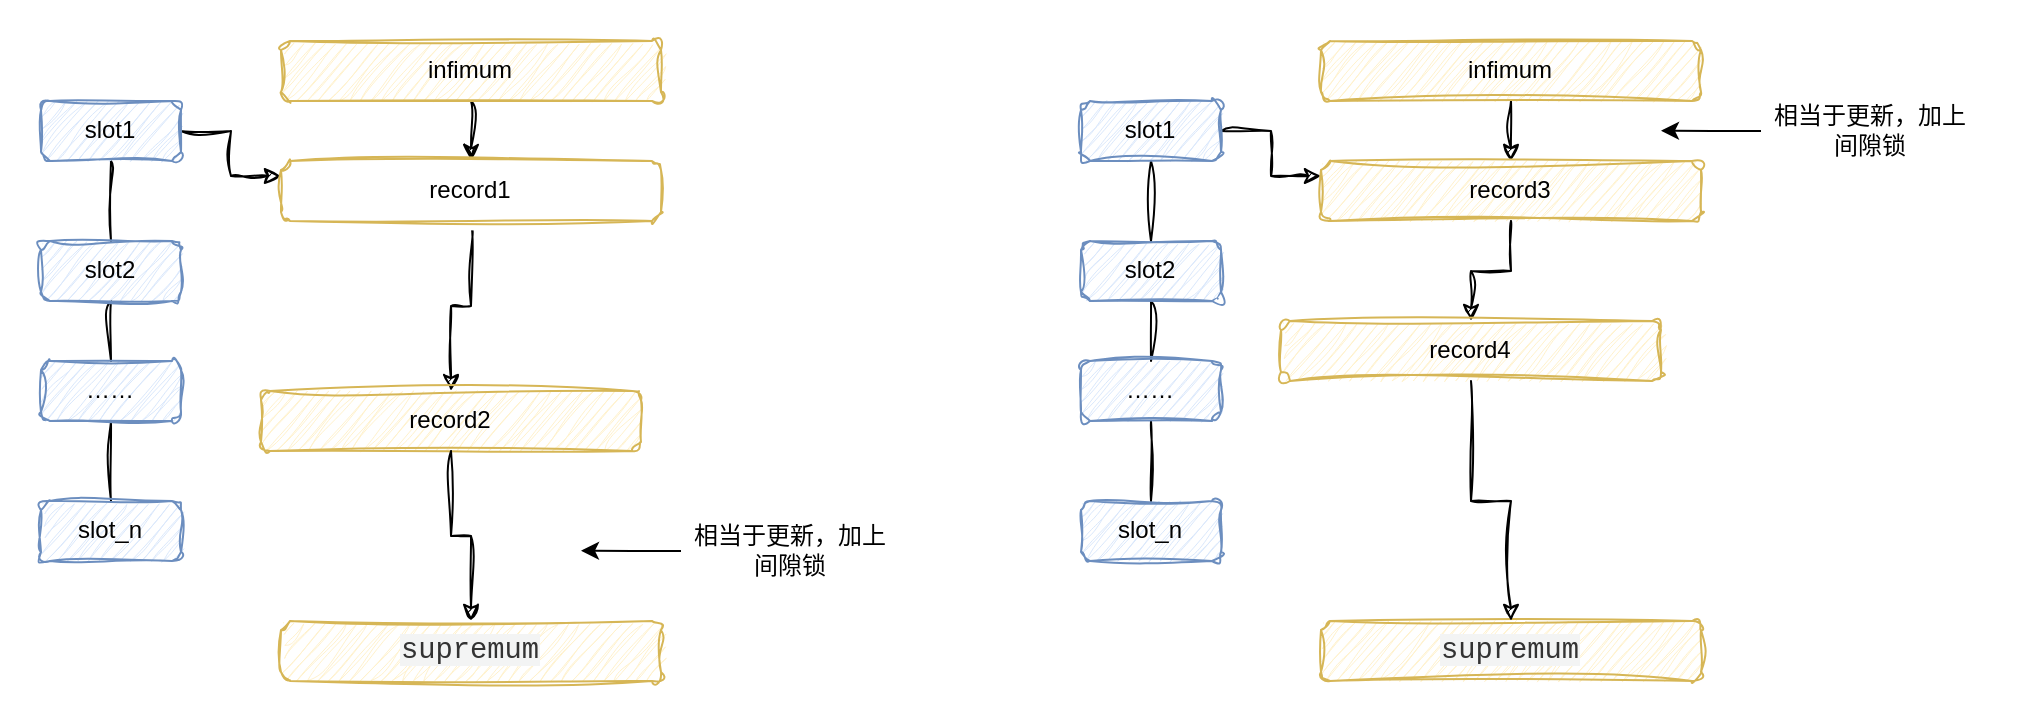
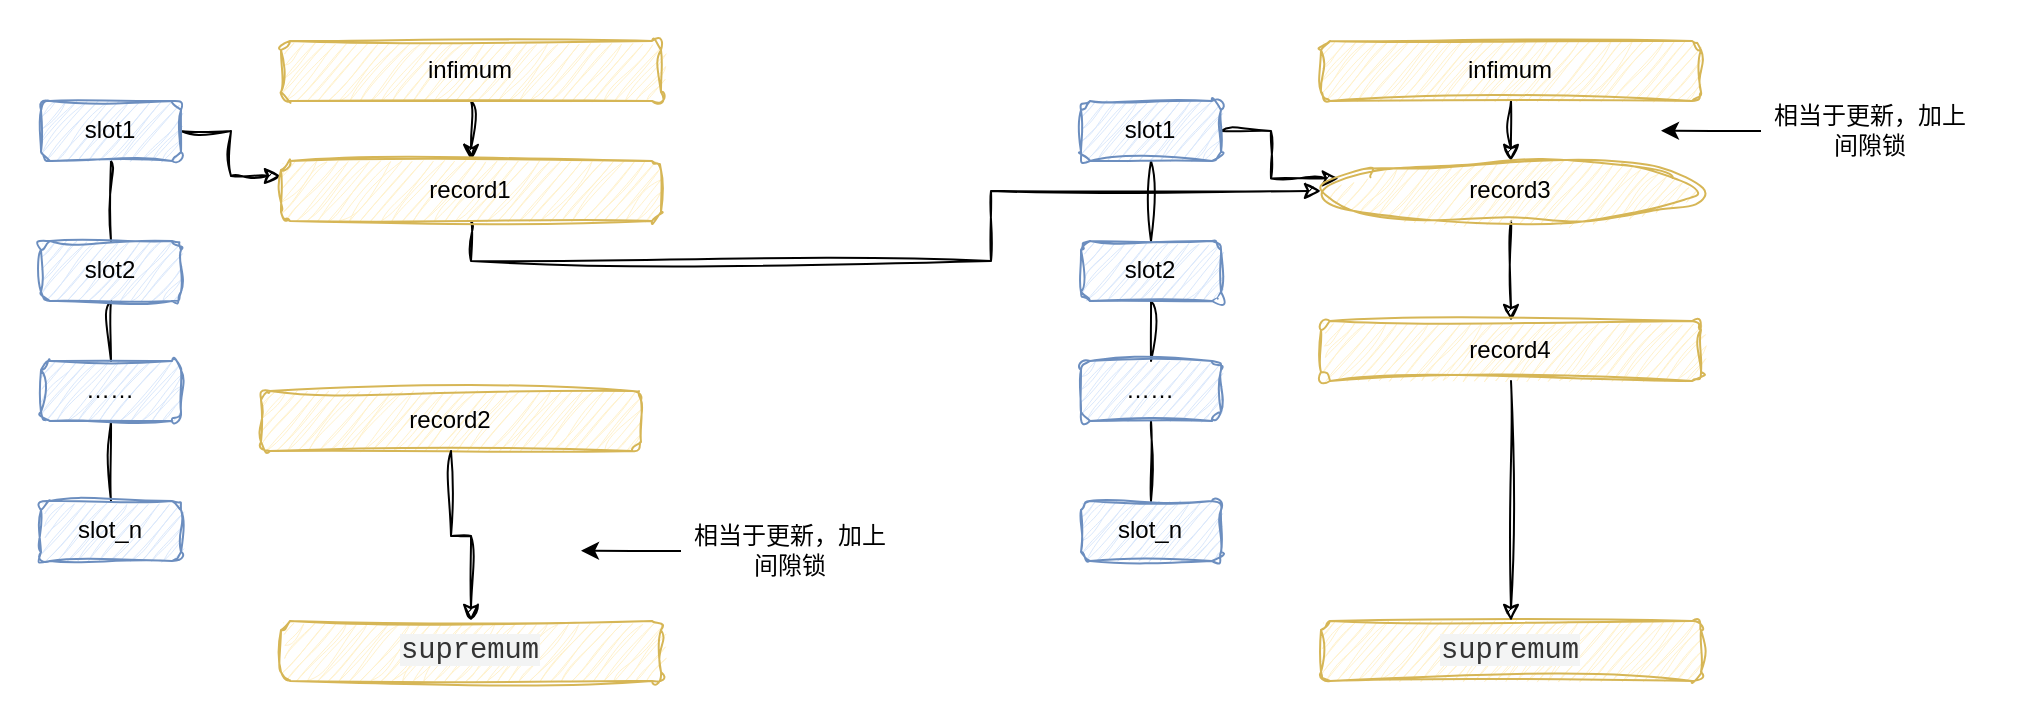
- <mxCell id="14" value="record1" style="rounded=1;whiteSpace=wrap;html=1;sketch=1;curveFitting=1;jiggle=2;fillColor=#ffffff;strokeColor=#d6b656;" vertex="1" parent="1"><mxGeometry x="140" y="80" width="190" height="30" as="geometry" /></mxCell>
+ <mxCell id="14" value="record1" style="rounded=1;whiteSpace=wrap;html=1;sketch=1;curveFitting=1;jiggle=2;fillColor=#fff2cc;strokeColor=#d6b656;" vertex="1" parent="1"><mxGeometry x="140" y="80" width="190" height="30" as="geometry" /></mxCell>
- <mxCell id="29" value="record3" style="rounded=1;whiteSpace=wrap;html=1;sketch=1;curveFitting=1;jiggle=2;fillColor=#fff2cc;strokeColor=#d6b656;" vertex="1" parent="1"><mxGeometry x="660" y="80" width="190" height="30" as="geometry" /></mxCell>
+ <mxCell id="29" value="record3" style="ellipse;whiteSpace=wrap;html=1;sketch=1;curveFitting=1;jiggle=2;fillColor=#fff2cc;strokeColor=#d6b656;" vertex="1" parent="1"><mxGeometry x="660" y="80" width="190" height="30" as="geometry" /></mxCell>
- <mxCell id="13" style="edgeStyle=orthogonalEdgeStyle;rounded=0;orthogonalLoop=1;jettySize=auto;html=1;exitX=0.5;exitY=1;exitDx=0;exitDy=0;entryX=0.5;entryY=0;entryDx=0;entryDy=0;sketch=1;curveFitting=1;jiggle=2;" edge="1" parent="1" source="14" target="15"><mxGeometry relative="1" as="geometry" /></mxCell>
+ <mxCell id="13" style="edgeStyle=orthogonalEdgeStyle;rounded=0;orthogonalLoop=1;jettySize=auto;html=1;exitX=0.5;exitY=1;exitDx=0;exitDy=0;sketch=1;curveFitting=1;jiggle=2;" edge="1" parent="1" source="14" target="29"><mxGeometry relative="1" as="geometry" /></mxCell>
- <mxCell id="30" value="record4" style="rounded=1;whiteSpace=wrap;html=1;sketch=1;curveFitting=1;jiggle=2;fillColor=#fff2cc;strokeColor=#d6b656;" vertex="1" parent="1"><mxGeometry x="640" y="160" width="190" height="30" as="geometry" /></mxCell>
+ <mxCell id="30" value="record4" style="rounded=1;whiteSpace=wrap;html=1;sketch=1;curveFitting=1;jiggle=2;fillColor=#fff2cc;strokeColor=#d6b656;" vertex="1" parent="1"><mxGeometry x="660" y="160" width="190" height="30" as="geometry" /></mxCell>
